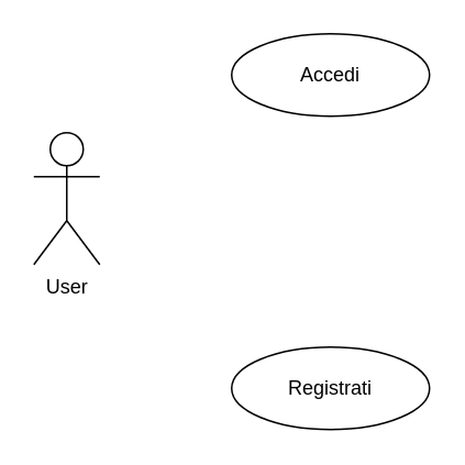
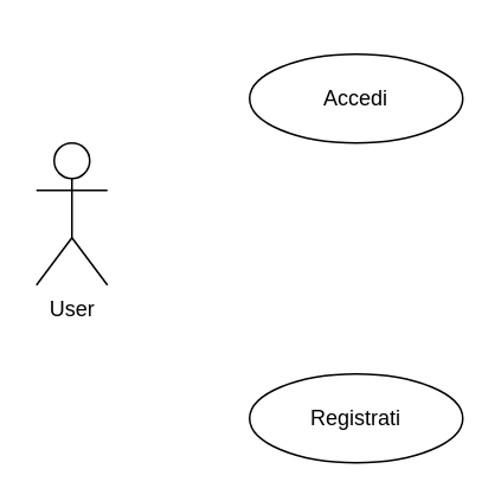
- <mxCell id="3" value="Accedi" style="ellipse;whiteSpace=wrap;html=1;" vertex="1" parent="1"><mxGeometry x="140" y="20" width="120" height="50" as="geometry" /></mxCell>
+ <mxCell id="3" value="Accedi" style="ellipse;whiteSpace=wrap;html=1;" vertex="1" parent="1"><mxGeometry x="140" y="30" width="120" height="50" as="geometry" /></mxCell>
